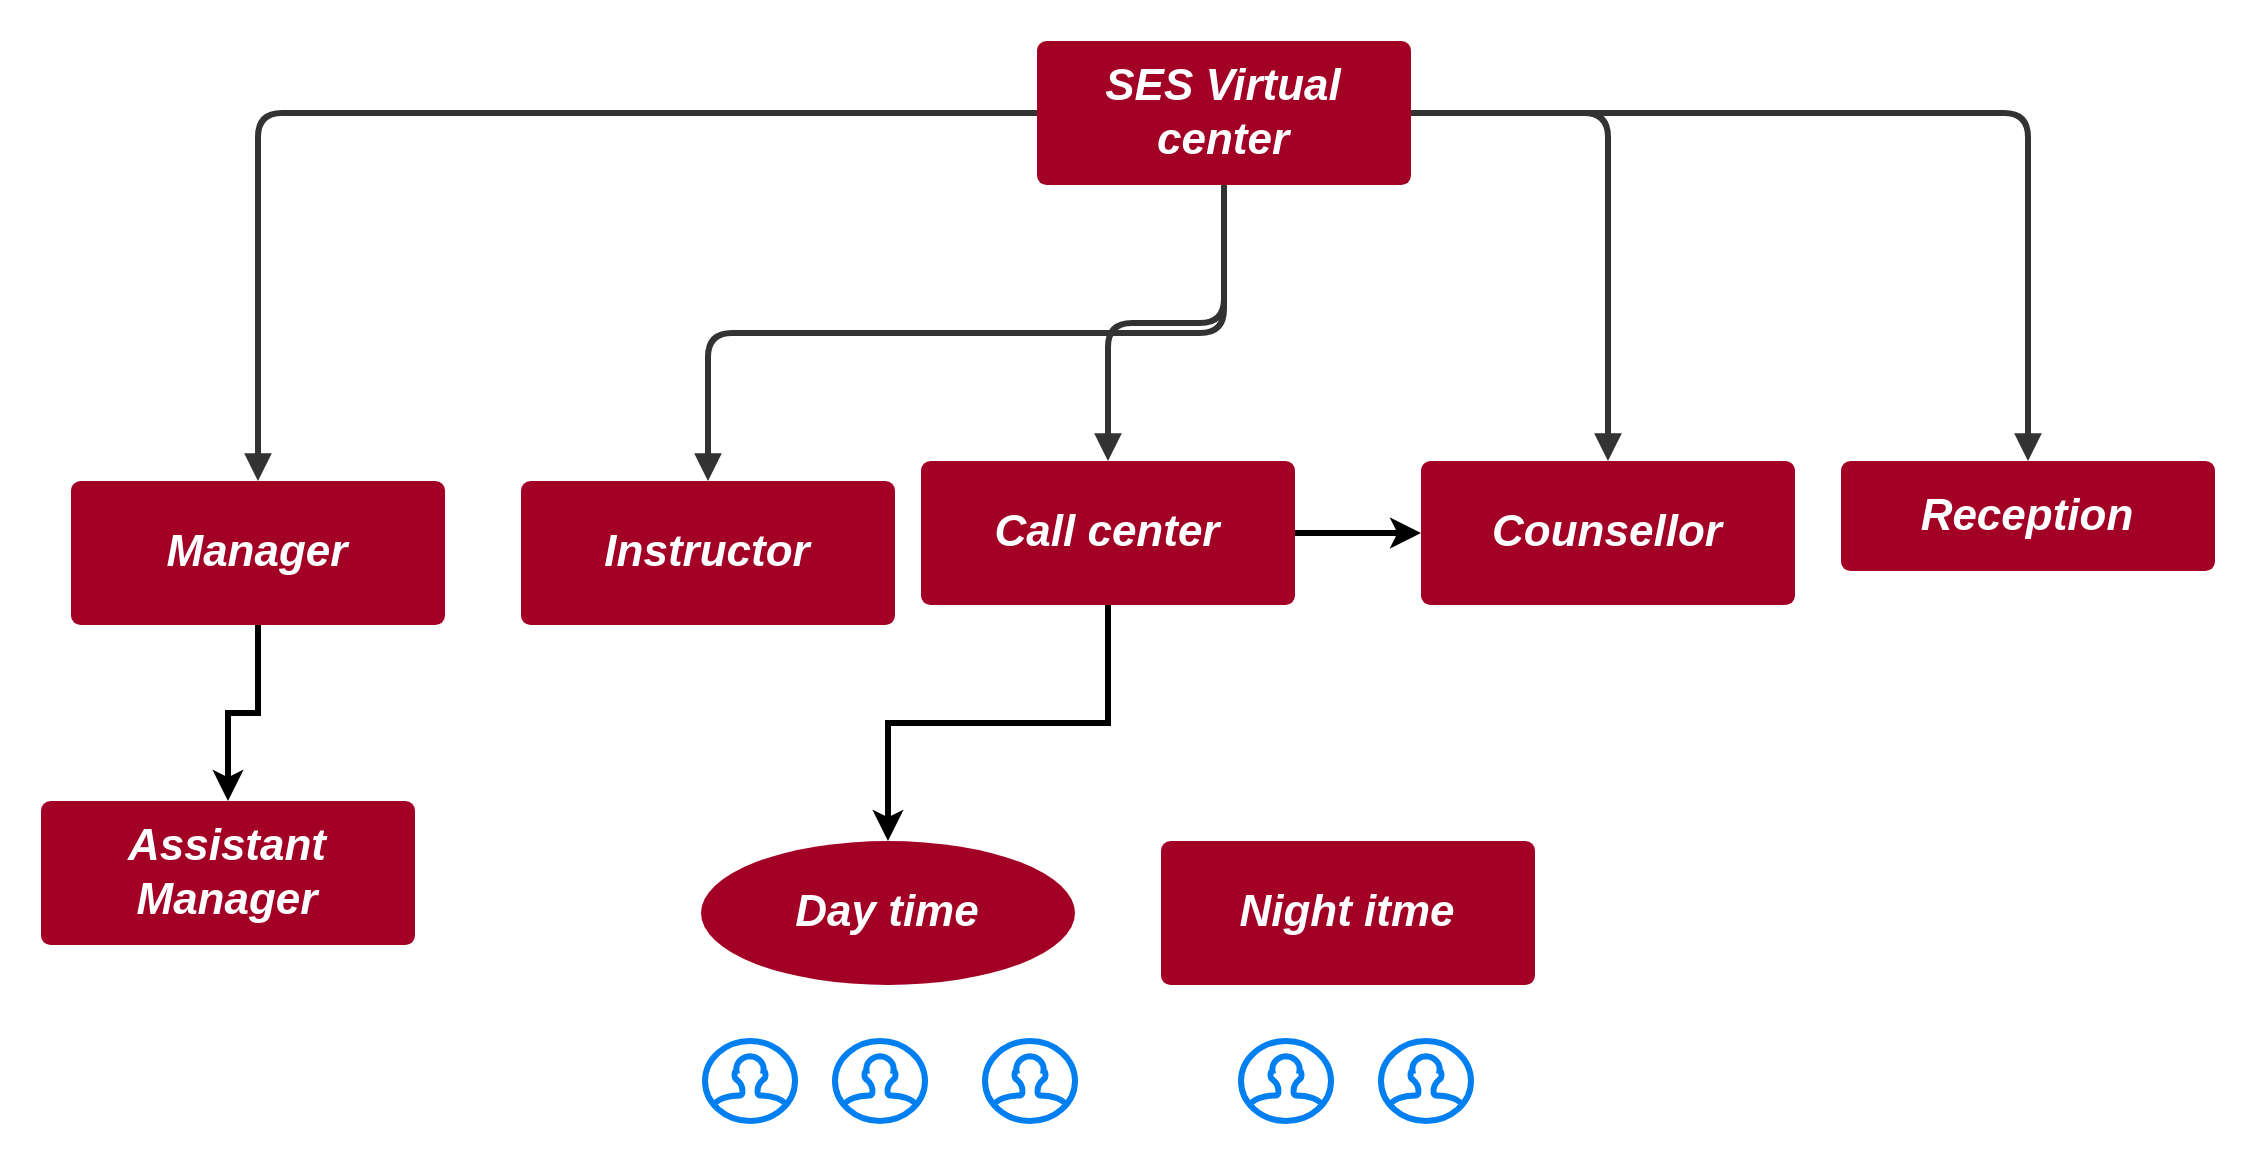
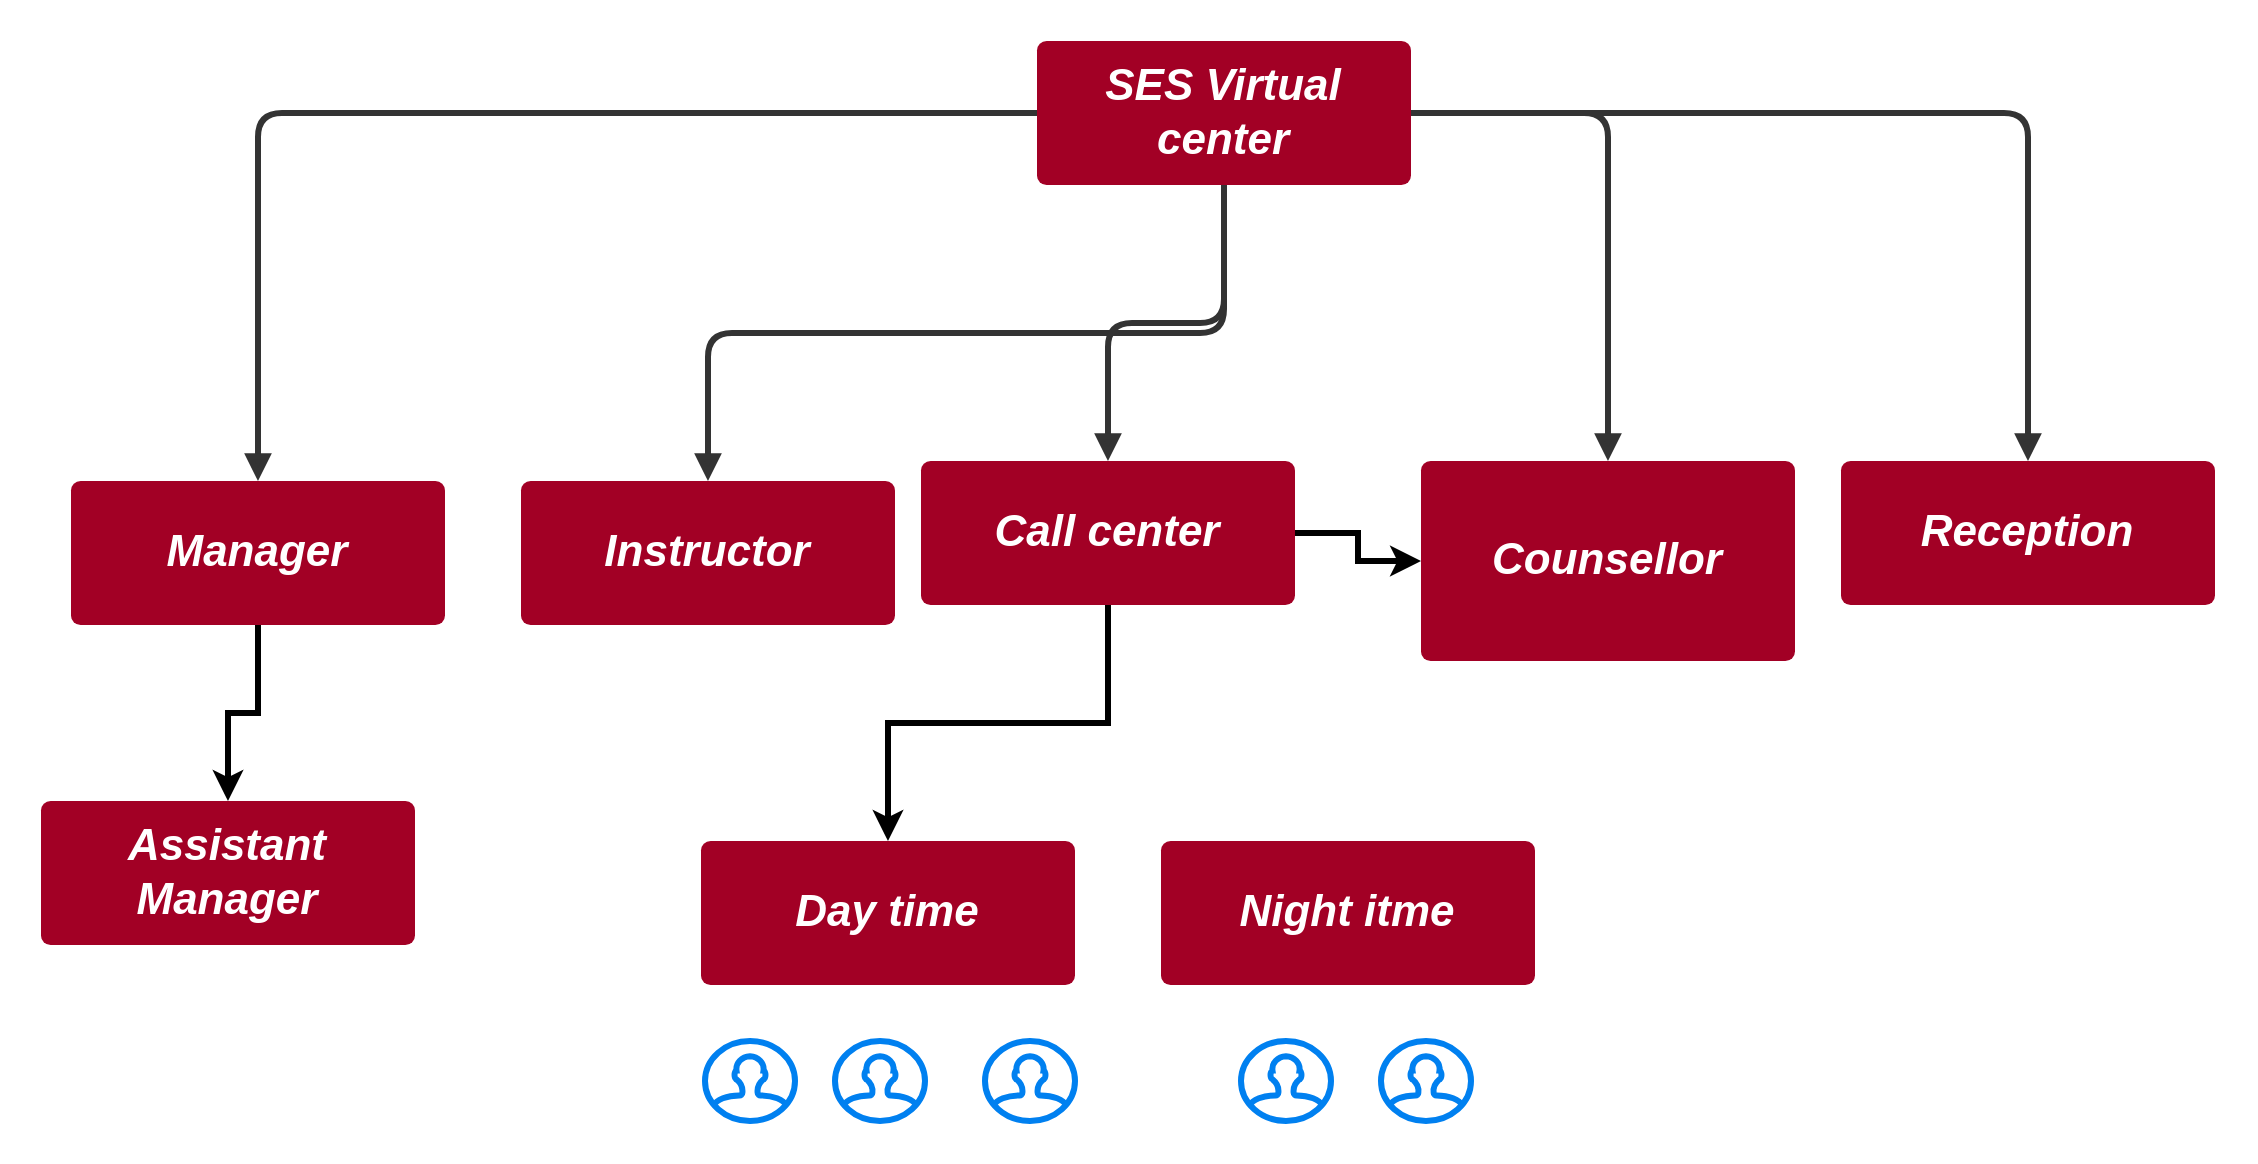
- <mxCell id="21" value="Reception" style="html=1;whiteSpace=wrap;fontSize=22;fontColor=#ffffff;fontStyle=3;align=center;spacing=3;strokeOpacity=0;fillOpacity=100;rounded=1;absoluteArcSize=1;arcSize=9.6;fillColor=#a20025;strokeColor=#6F0000;strokeWidth=3;" vertex="1" zOrder="130.132" parent="1"><mxGeometry x="920" y="230" width="187" height="55" as="geometry" /></mxCell>
+ <mxCell id="21" value="Reception" style="html=1;whiteSpace=wrap;fontSize=22;fontColor=#ffffff;fontStyle=3;align=center;spacing=3;strokeOpacity=0;fillOpacity=100;rounded=1;absoluteArcSize=1;arcSize=9.6;fillColor=#a20025;strokeColor=#6F0000;strokeWidth=3;" vertex="1" zOrder="130.132" parent="1"><mxGeometry x="920" y="230" width="187" height="72" as="geometry" /></mxCell>
- <mxCell id="20" value="Counsellor" style="html=1;whiteSpace=wrap;fontSize=22;fontColor=#ffffff;fontStyle=3;align=center;spacing=3;strokeOpacity=0;fillOpacity=100;rounded=1;absoluteArcSize=1;arcSize=9.6;fillColor=#a20025;strokeColor=#6F0000;strokeWidth=3;" vertex="1" zOrder="130.132" parent="1"><mxGeometry x="710" y="230" width="187" height="72" as="geometry" /></mxCell>
+ <mxCell id="20" value="Counsellor" style="html=1;whiteSpace=wrap;fontSize=22;fontColor=#ffffff;fontStyle=3;align=center;spacing=3;strokeOpacity=0;fillOpacity=100;rounded=1;absoluteArcSize=1;arcSize=9.6;fillColor=#a20025;strokeColor=#6F0000;strokeWidth=3;" vertex="1" zOrder="130.132" parent="1"><mxGeometry x="710" y="230" width="187" height="100" as="geometry" /></mxCell>
- <mxCell id="15" value="Day time" style="ellipse;html=1;whiteSpace=wrap;fontSize=22;fontColor=#ffffff;fontStyle=3;align=center;spacing=3;strokeOpacity=0;fillOpacity=100;absoluteArcSize=1;arcSize=9.6;fillColor=#a20025;strokeColor=#6F0000;strokeWidth=3;" vertex="1" zOrder="130.132" parent="1"><mxGeometry x="350" y="420" width="187" height="72" as="geometry" /></mxCell>
+ <mxCell id="15" value="Day time" style="html=1;whiteSpace=wrap;fontSize=22;fontColor=#ffffff;fontStyle=3;align=center;spacing=3;strokeOpacity=0;fillOpacity=100;rounded=1;absoluteArcSize=1;arcSize=9.6;fillColor=#a20025;strokeColor=#6F0000;strokeWidth=3;" vertex="1" zOrder="130.132" parent="1"><mxGeometry x="350" y="420" width="187" height="72" as="geometry" /></mxCell>
